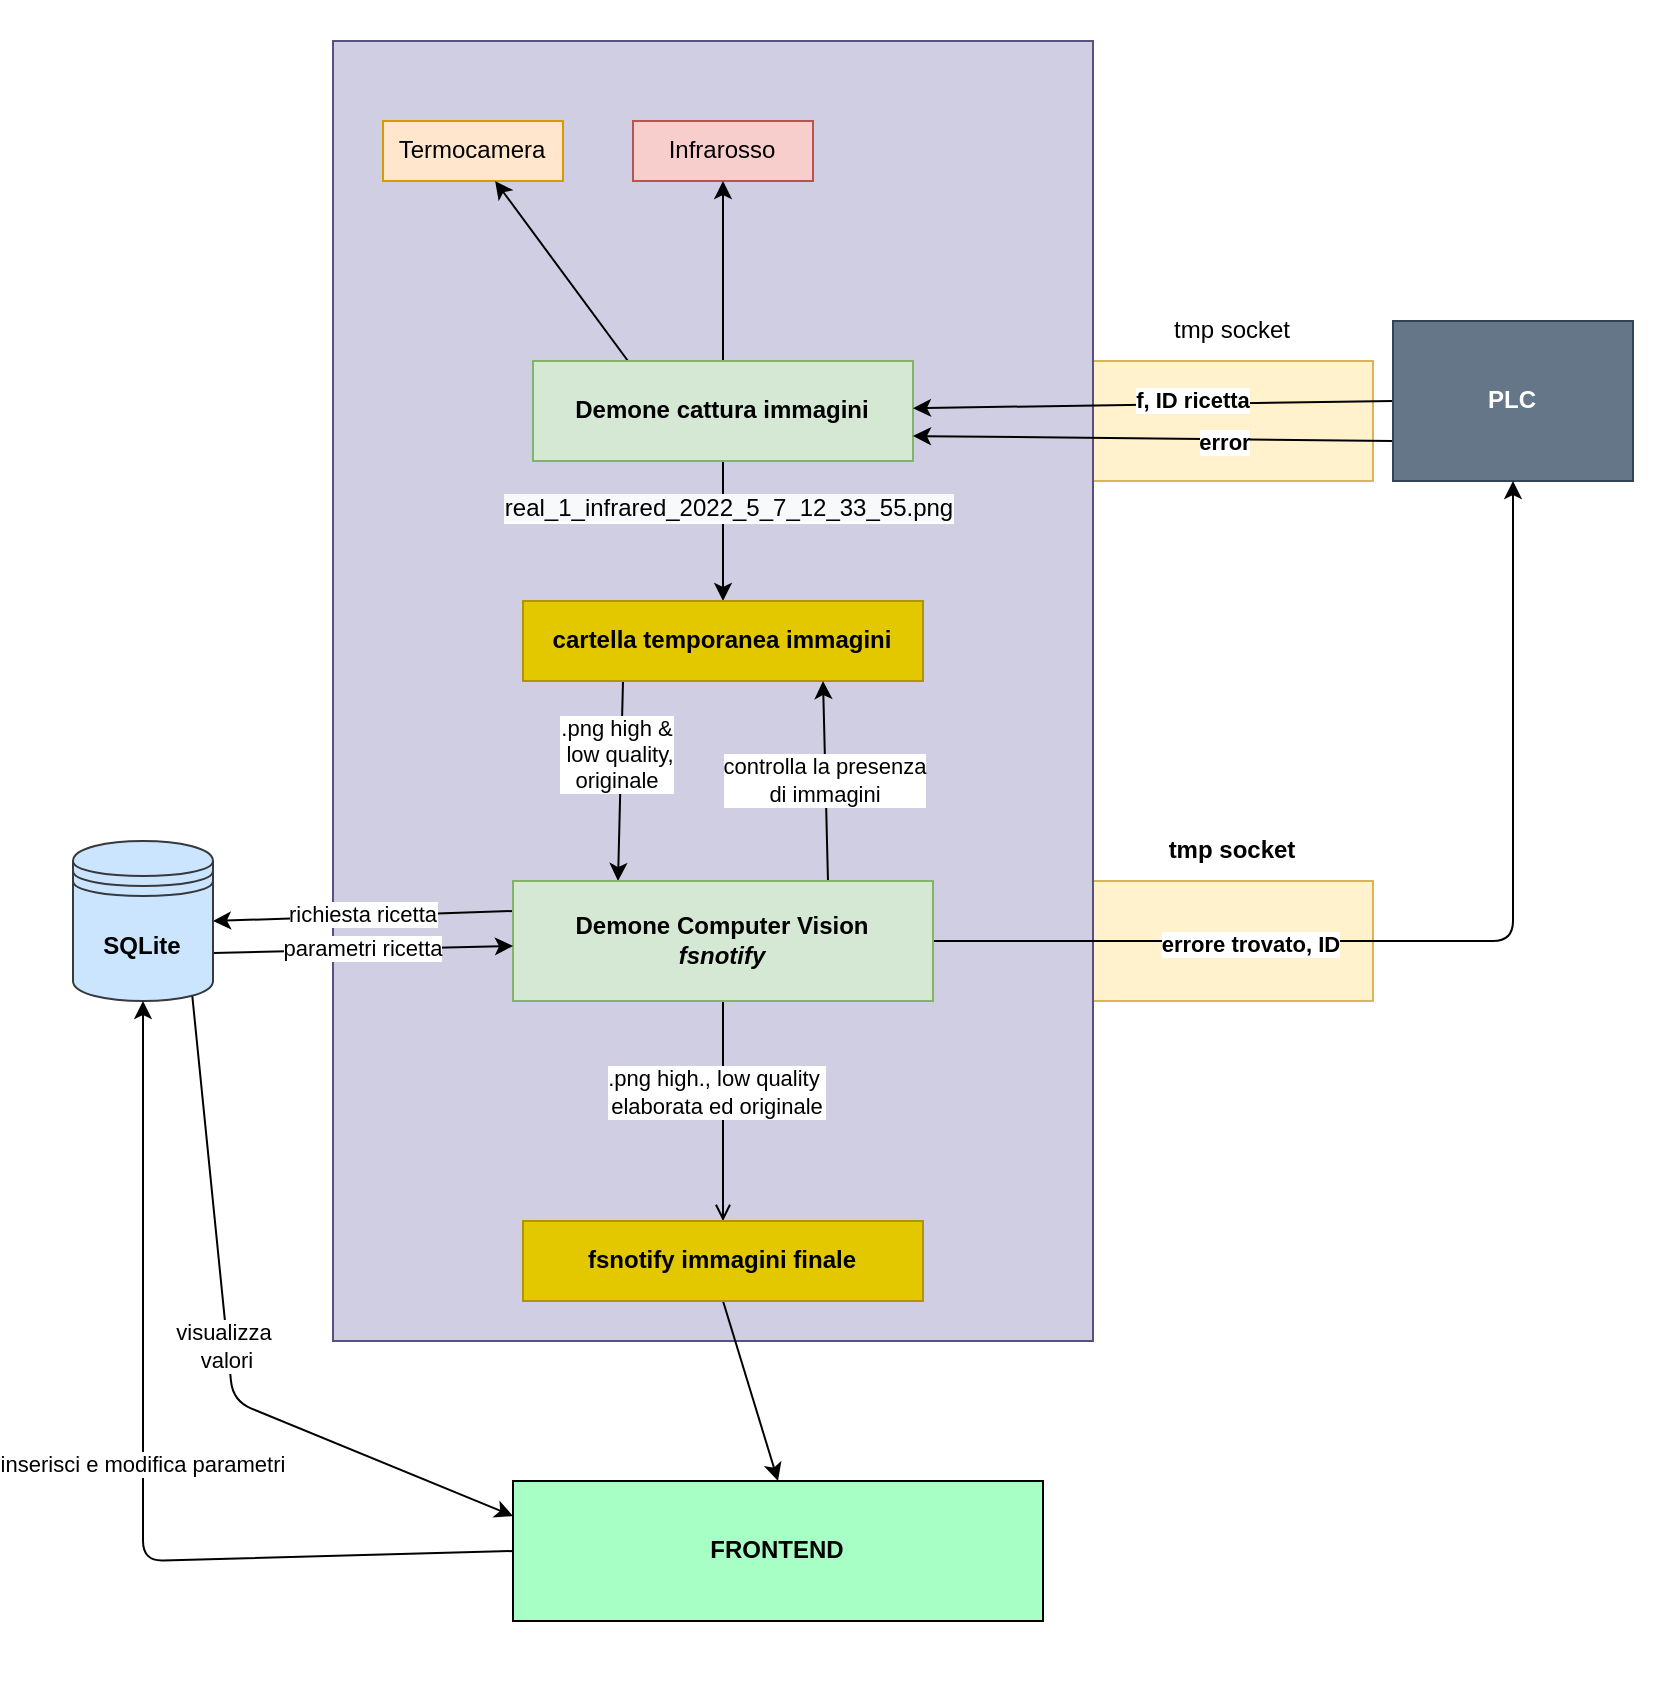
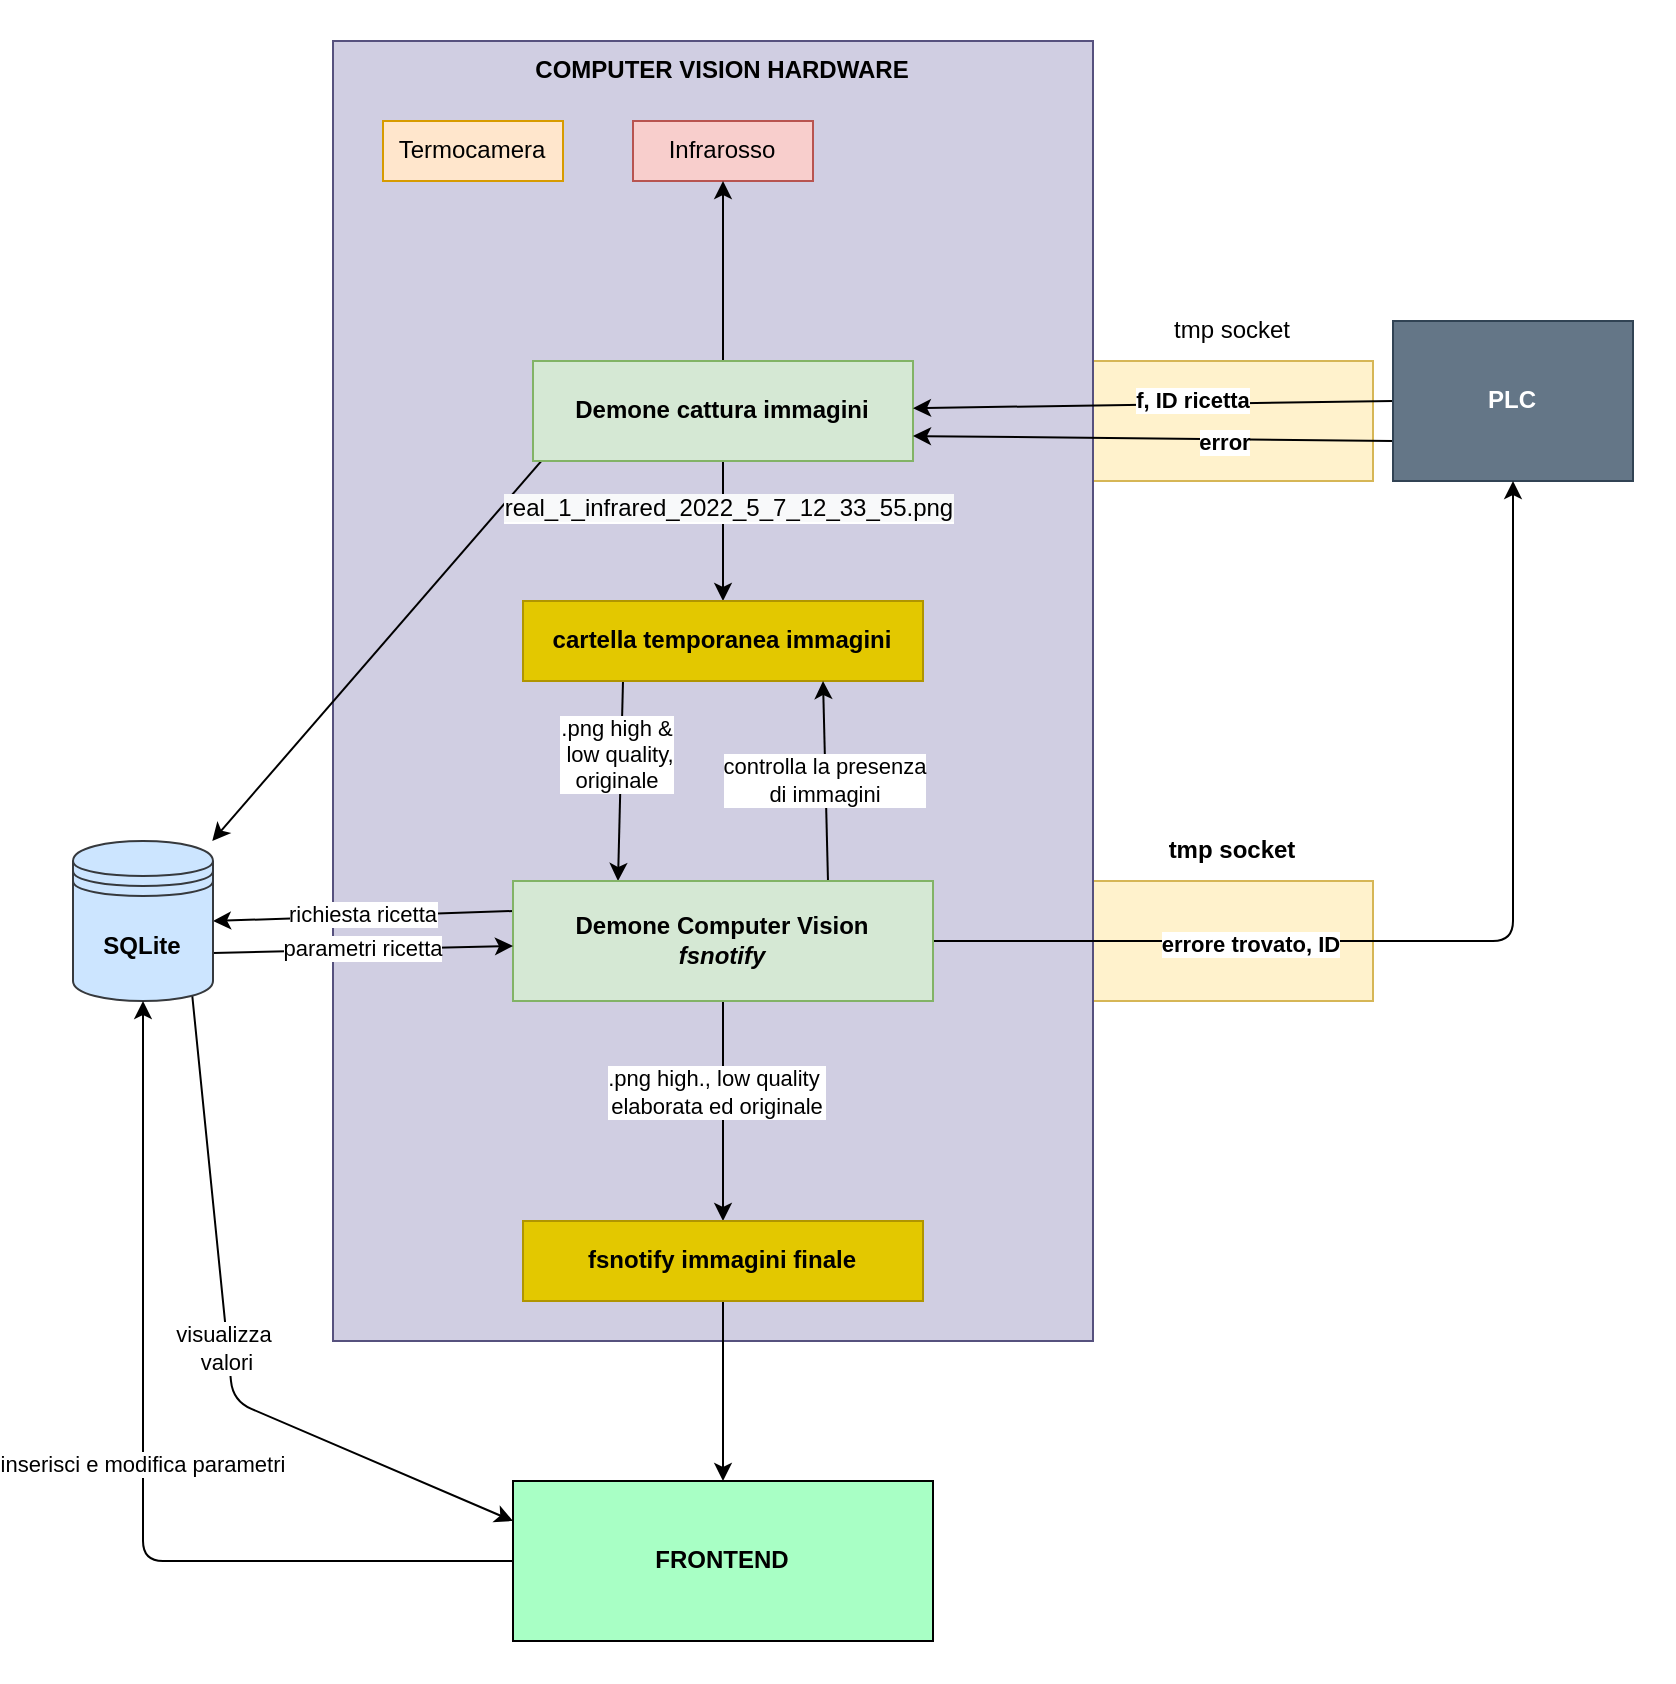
+ <mxCell id="30" value="COMPUTER VISION HARDWARE" style="text;html=1;strokeColor=none;fillColor=none;align=center;verticalAlign=middle;whiteSpace=wrap;rounded=0;fontStyle=1" parent="1" vertex="1"><mxGeometry x="225" y="20" width="240" height="30" as="geometry" /></mxCell>
- <mxCell id="7" style="edgeStyle=none;html=1;exitX=0.25;exitY=0;exitDx=0;exitDy=0;" parent="1" source="11" target="5" edge="1"><mxGeometry relative="1" as="geometry" /></mxCell>
+ <mxCell id="7" style="edgeStyle=none;html=1;exitX=0.25;exitY=0;exitDx=0;exitDy=0;" parent="1" source="11" target="35" edge="1"><mxGeometry relative="1" as="geometry" /></mxCell>
- <mxCell id="24" style="edgeStyle=none;html=1;endArrow=open;" parent="1" source="27" target="29" edge="1"><mxGeometry relative="1" as="geometry" /></mxCell>
+ <mxCell id="24" style="edgeStyle=none;html=1;" parent="1" source="27" target="29" edge="1"><mxGeometry relative="1" as="geometry" /></mxCell>
- <mxCell id="37" value="&lt;b&gt;FRONTEND&lt;/b&gt;" style="rounded=0;whiteSpace=wrap;html=1;fillColor=#A8FFC5;" parent="1" vertex="1"><mxGeometry x="240" y="740" width="265" height="70" as="geometry" /></mxCell>
+ <mxCell id="37" value="&lt;b&gt;FRONTEND&lt;/b&gt;" style="rounded=0;whiteSpace=wrap;html=1;fillColor=#A8FFC5;" parent="1" vertex="1"><mxGeometry x="240" y="740" width="210" height="80" as="geometry" /></mxCell>
